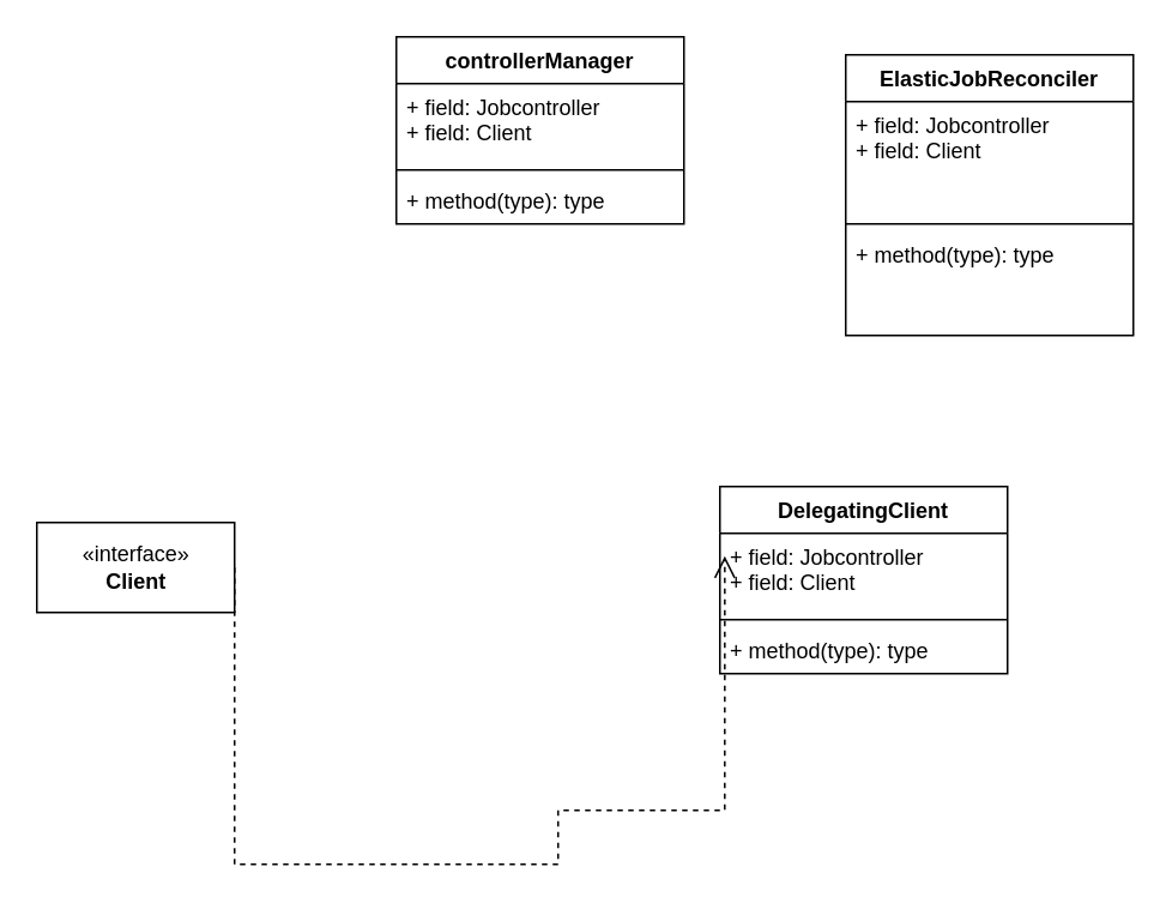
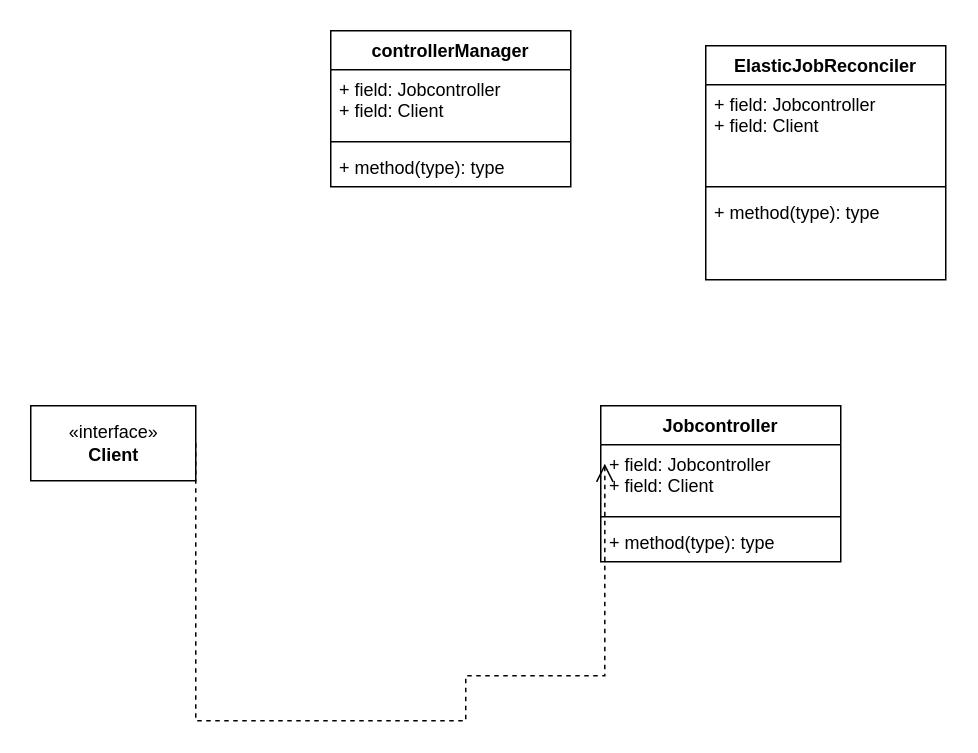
- <mxCell id="11" value="DelegatingClient" style="swimlane;fontStyle=1;align=center;verticalAlign=top;childLayout=stackLayout;horizontal=1;startSize=26;horizontalStack=0;resizeParent=1;resizeParentMax=0;resizeLast=0;collapsible=1;marginBottom=0;" vertex="1" parent="1"><mxGeometry x="400" y="270" width="160" height="104" as="geometry" /></mxCell>
+ <mxCell id="11" value="Jobcontroller" style="swimlane;fontStyle=1;align=center;verticalAlign=top;childLayout=stackLayout;horizontal=1;startSize=26;horizontalStack=0;resizeParent=1;resizeParentMax=0;resizeLast=0;collapsible=1;marginBottom=0;" vertex="1" parent="1"><mxGeometry x="400" y="270" width="160" height="104" as="geometry" /></mxCell>
- <mxCell id="2" value="«interface»&lt;br&gt;&lt;b&gt;Client&lt;/b&gt;" style="html=1;" vertex="1" parent="1"><mxGeometry x="20" y="290" width="110" height="50" as="geometry" /></mxCell>
+ <mxCell id="2" value="«interface»&lt;br&gt;&lt;b&gt;Client&lt;/b&gt;" style="html=1;" vertex="1" parent="1"><mxGeometry x="20" y="270" width="110" height="50" as="geometry" /></mxCell>
